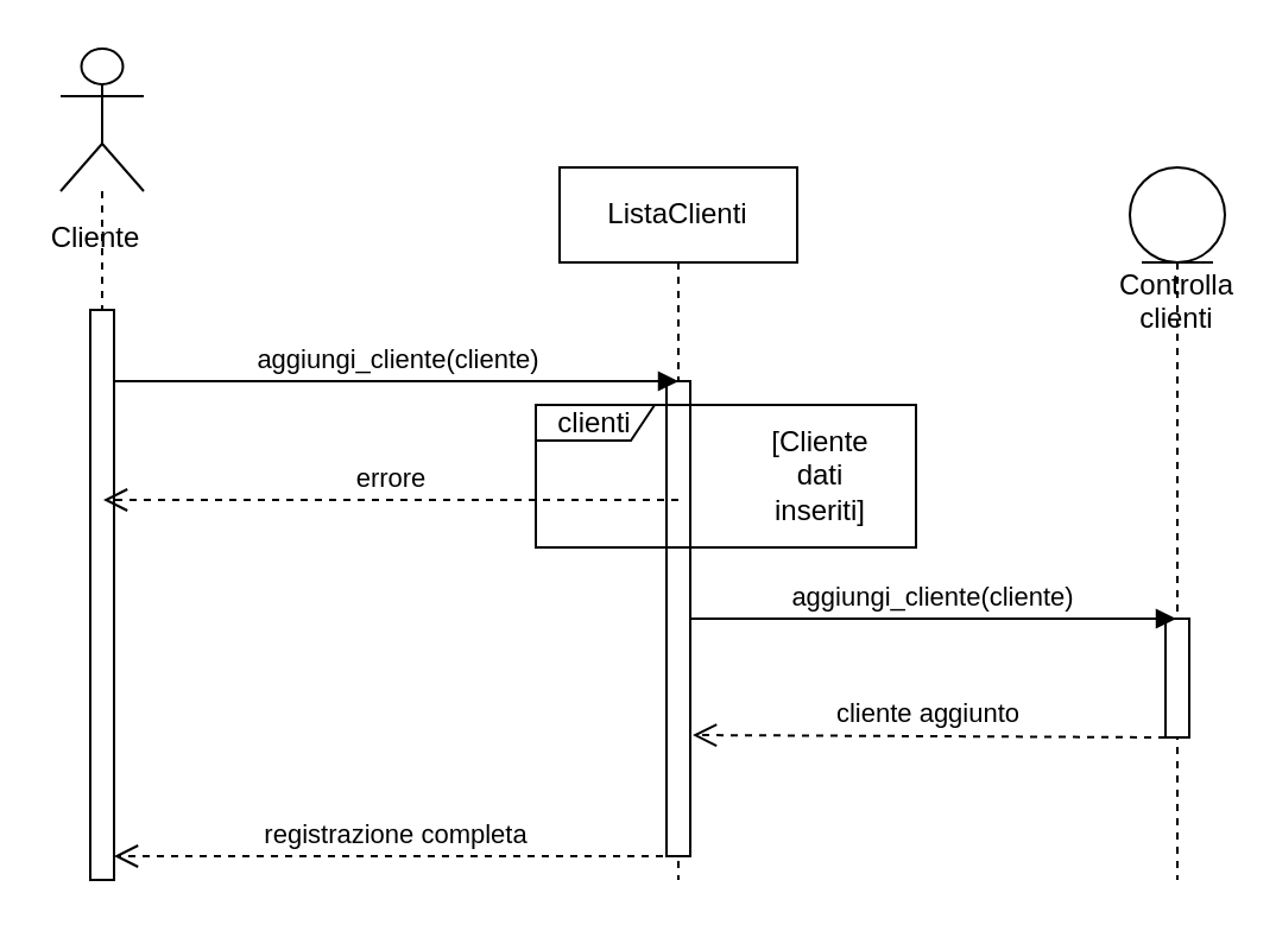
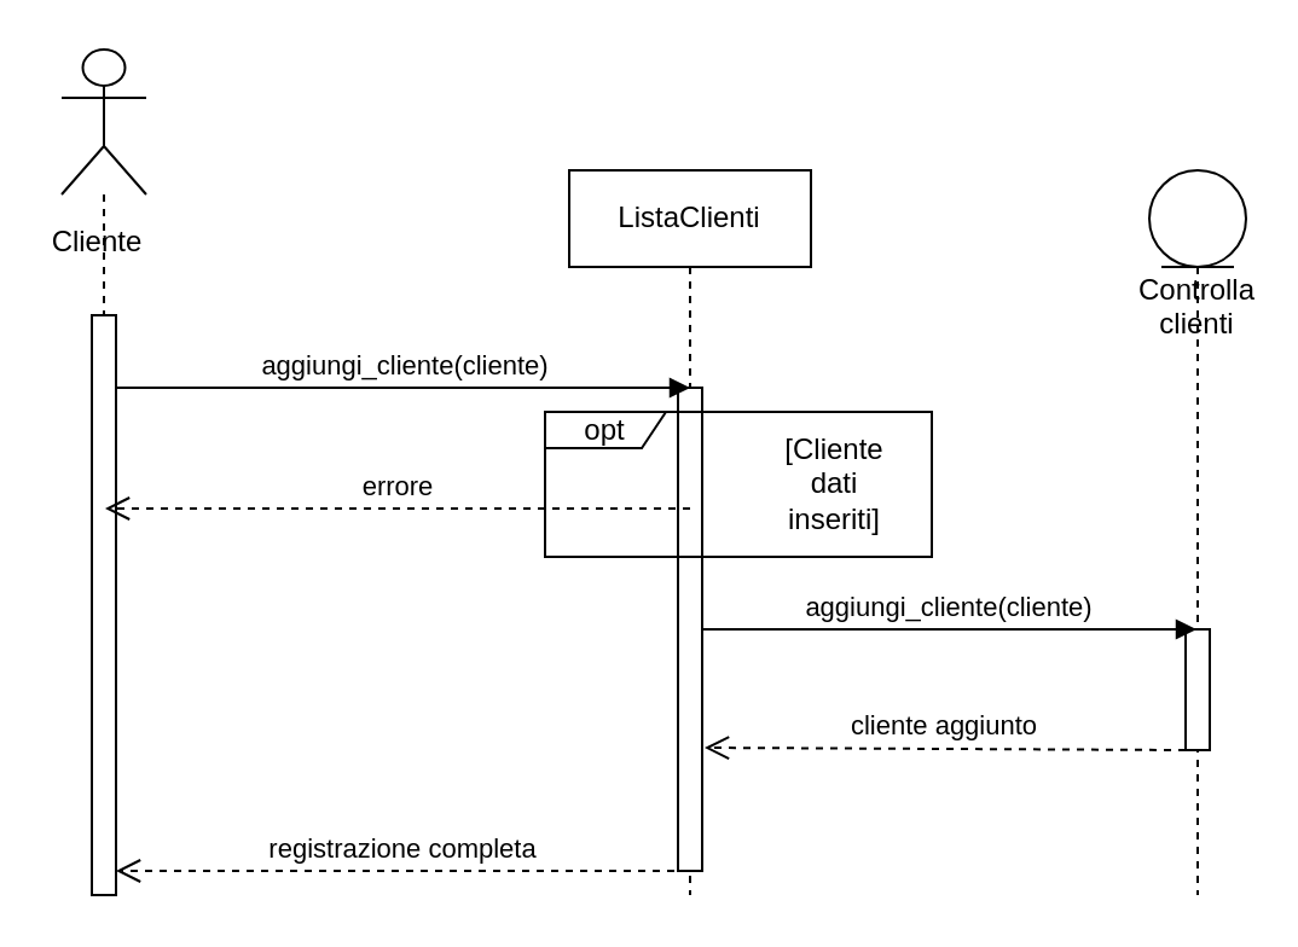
- <mxCell id="10" value="clienti" style="shape=umlFrame;whiteSpace=wrap;html=1;width=50;height=15;" vertex="1" parent="1"><mxGeometry x="225" y="170" width="160" height="60" as="geometry" /></mxCell>
+ <mxCell id="10" value="opt" style="shape=umlFrame;whiteSpace=wrap;html=1;width=50;height=15;" vertex="1" parent="1"><mxGeometry x="225" y="170" width="160" height="60" as="geometry" /></mxCell>
